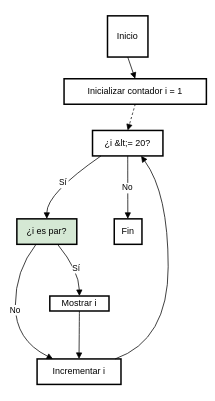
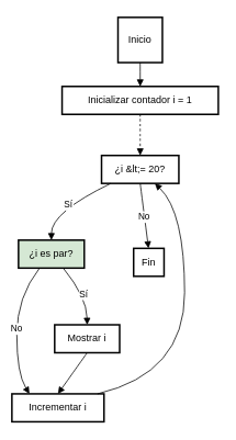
- <mxCell id="3" value="Inicializar contador i = 1" style="whiteSpace=wrap;strokeWidth=2;" vertex="1" parent="1"><mxGeometry x="85" y="104" width="190" height="34" as="geometry" /></mxCell>
+ <mxCell id="3" value="Inicializar contador i = 1" style="whiteSpace=wrap;strokeWidth=2;" vertex="1" parent="1"><mxGeometry x="75" y="104" width="190" height="34" as="geometry" /></mxCell>
- <mxCell id="4" value="¿i &amp;lt;= 20?" style="whiteSpace=wrap;strokeWidth=2;" vertex="1" parent="1"><mxGeometry x="123" y="173" width="94" height="34" as="geometry" /></mxCell>
+ <mxCell id="4" value="¿i &amp;lt;= 20?" style="whiteSpace=wrap;strokeWidth=2;" vertex="1" parent="1"><mxGeometry x="123" y="188" width="94" height="34" as="geometry" /></mxCell>
- <mxCell id="8" value="Fin" style="whiteSpace=wrap;strokeWidth=2;" vertex="1" parent="1"><mxGeometry x="152" y="291" width="37" height="34" as="geometry" /></mxCell>
+ <mxCell id="8" value="Fin" style="whiteSpace=wrap;strokeWidth=2;" vertex="1" parent="1"><mxGeometry x="162" y="301" width="37" height="34" as="geometry" /></mxCell>
- <mxCell id="6" value="Mostrar i" style="whiteSpace=wrap;strokeWidth=2;" vertex="1" parent="1"><mxGeometry x="66" y="394" width="79" height="20" as="geometry" /></mxCell>
+ <mxCell id="6" value="Mostrar i" style="whiteSpace=wrap;strokeWidth=2;" vertex="1" parent="1"><mxGeometry x="66" y="394" width="79" height="34" as="geometry" /></mxCell>
- <mxCell id="7" value="Incrementar i" style="whiteSpace=wrap;strokeWidth=2;" vertex="1" parent="1"><mxGeometry x="49" y="478" width="112" height="34" as="geometry" /></mxCell>
+ <mxCell id="7" value="Incrementar i" style="whiteSpace=wrap;strokeWidth=2;" vertex="1" parent="1"><mxGeometry x="14" y="478" width="112" height="34" as="geometry" /></mxCell>
